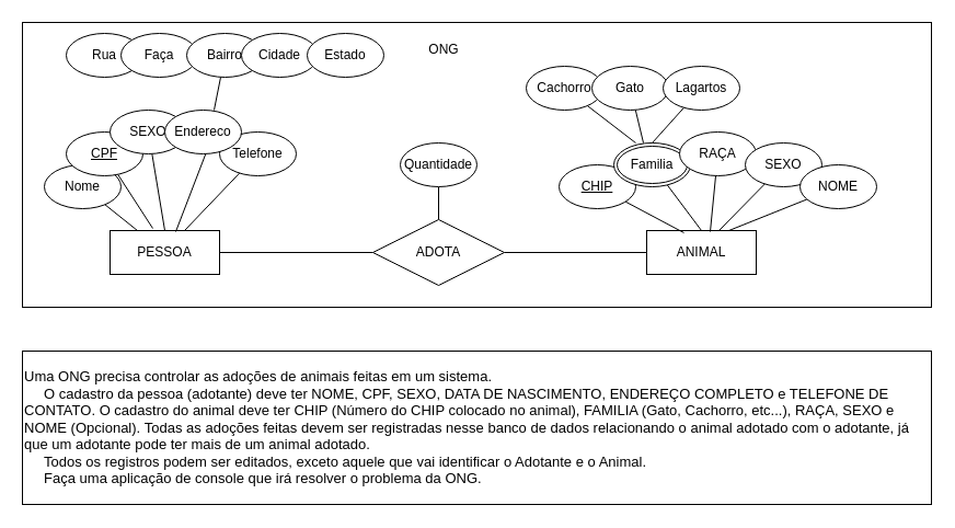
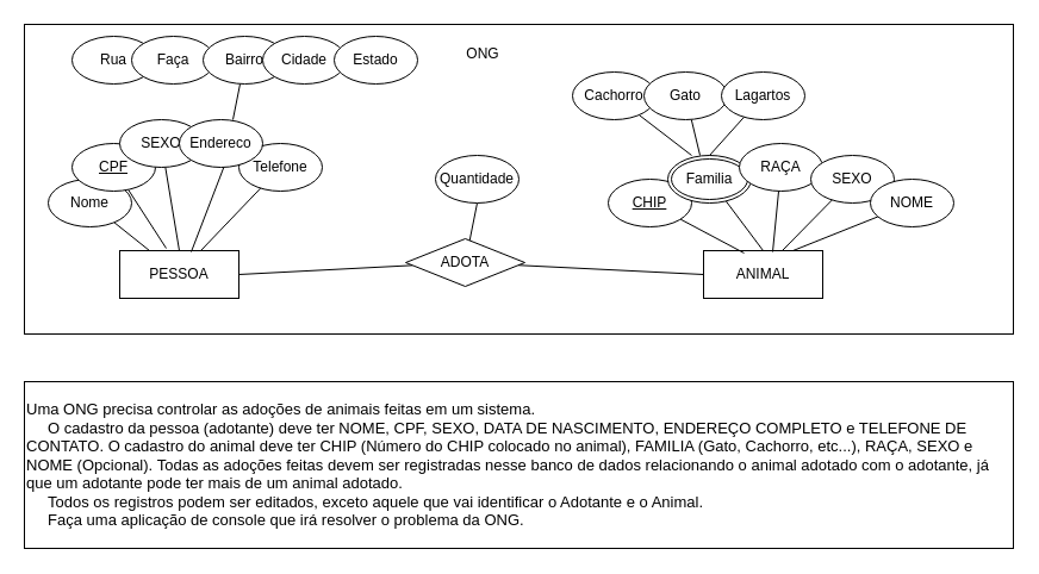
- <mxCell id="39" value="ADOTA" style="shape=rhombus;perimeter=rhombusPerimeter;whiteSpace=wrap;html=1;align=center;" vertex="1" parent="1"><mxGeometry x="340" y="200" width="120" height="60" as="geometry" /></mxCell>
+ <mxCell id="39" value="ADOTA" style="shape=rhombus;perimeter=rhombusPerimeter;whiteSpace=wrap;html=1;align=center;" vertex="1" parent="1"><mxGeometry x="340" y="200" width="100" height="40" as="geometry" /></mxCell>
